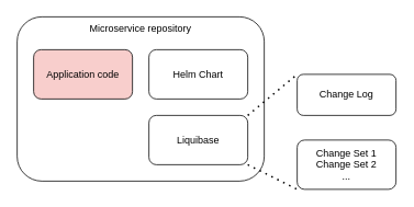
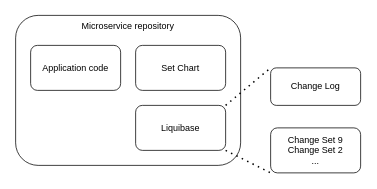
- <mxCell id="3" value="Application code" style="rounded=1;whiteSpace=wrap;html=1;fillColor=#f8cecc;" vertex="1" parent="1"><mxGeometry x="40" y="60" width="120" height="60" as="geometry" /></mxCell>
+ <mxCell id="3" value="Application code" style="rounded=1;whiteSpace=wrap;html=1;" vertex="1" parent="1"><mxGeometry x="40" y="60" width="120" height="60" as="geometry" /></mxCell>
- <mxCell id="4" value="Helm Chart" style="rounded=1;whiteSpace=wrap;html=1;" vertex="1" parent="1"><mxGeometry x="180" y="60" width="120" height="60" as="geometry" /></mxCell>
+ <mxCell id="4" value="Set Chart" style="rounded=1;whiteSpace=wrap;html=1;" vertex="1" parent="1"><mxGeometry x="180" y="60" width="120" height="60" as="geometry" /></mxCell>
- <mxCell id="7" value="Change Set 1&lt;br&gt;Change Set 2&lt;br&gt;..." style="rounded=1;whiteSpace=wrap;html=1;" vertex="1" parent="1"><mxGeometry x="360" y="170" width="120" height="60" as="geometry" /></mxCell>
+ <mxCell id="7" value="Change Set 9&lt;br&gt;Change Set 2&lt;br&gt;..." style="rounded=1;whiteSpace=wrap;html=1;" vertex="1" parent="1"><mxGeometry x="360" y="170" width="120" height="60" as="geometry" /></mxCell>
